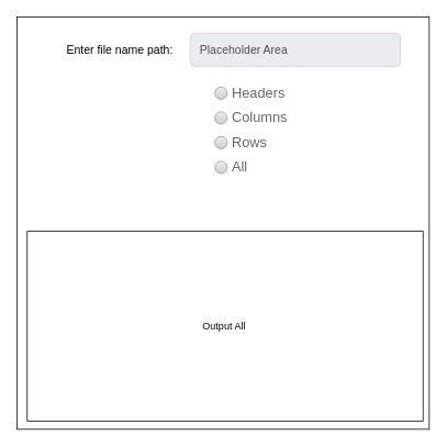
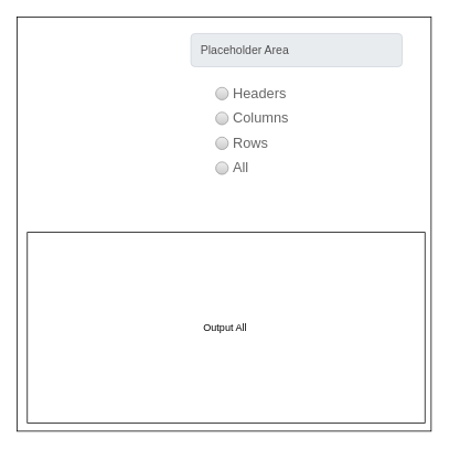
- <mxCell id="4" value="&lt;font style=&quot;font-size: 14px;&quot;&gt;Enter file name path:&lt;/font&gt;" style="text;html=1;align=center;verticalAlign=middle;whiteSpace=wrap;rounded=0;movable=1;resizable=1;rotatable=1;deletable=1;editable=1;locked=0;connectable=1;" vertex="1" parent="3"><mxGeometry y="5" width="170" height="30" as="geometry" /></mxCell>
